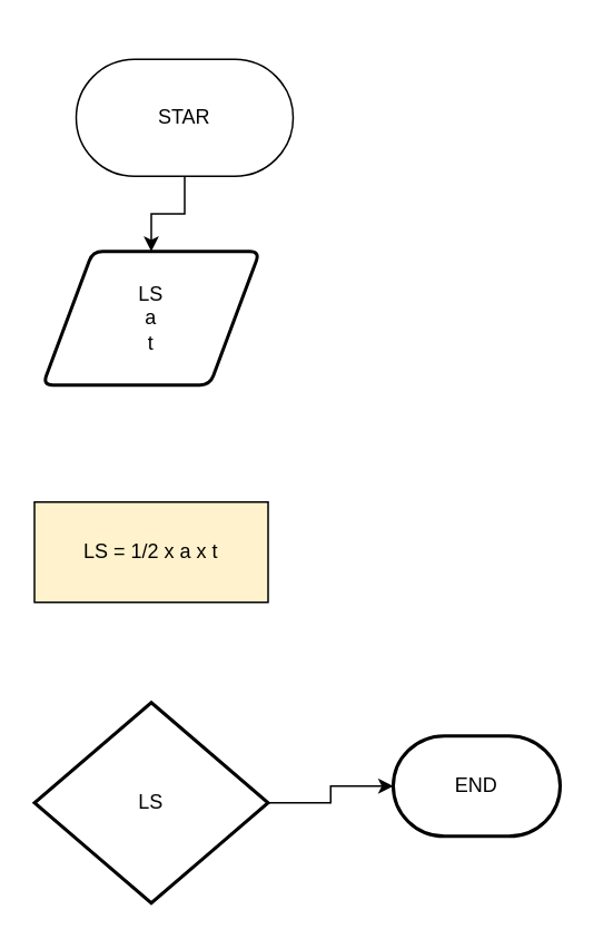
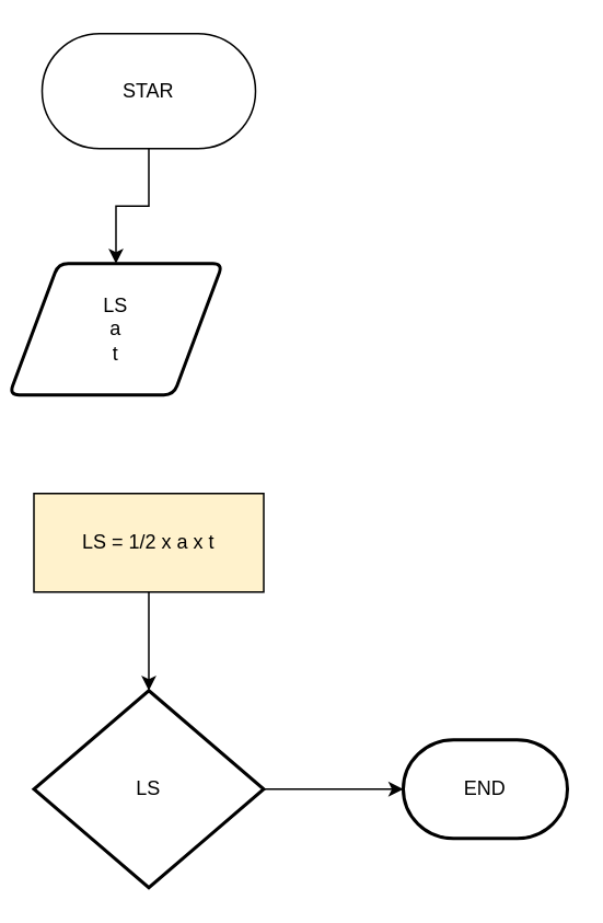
- <mxCell id="3" value="STAR" style="html=1;dashed=0;whiteSpace=wrap;shape=mxgraph.dfd.start" vertex="1" parent="1"><mxGeometry x="45" y="35" width="130" height="70" as="geometry" /></mxCell>
+ <mxCell id="3" value="STAR" style="html=1;dashed=0;whiteSpace=wrap;shape=mxgraph.dfd.start" vertex="1" parent="1"><mxGeometry x="25" y="20" width="130" height="70" as="geometry" /></mxCell>
- <mxCell id="4" value="&lt;div&gt;LS&lt;/div&gt;&lt;div&gt;a&lt;/div&gt;&lt;div&gt;t&lt;br&gt;&lt;/div&gt;" style="shape=parallelogram;html=1;strokeWidth=2;perimeter=parallelogramPerimeter;whiteSpace=wrap;rounded=1;arcSize=12;size=0.23;" vertex="1" parent="1"><mxGeometry x="25" y="150" width="130" height="80" as="geometry" /></mxCell>
+ <mxCell id="4" value="&lt;div&gt;LS&lt;/div&gt;&lt;div&gt;a&lt;/div&gt;&lt;div&gt;t&lt;br&gt;&lt;/div&gt;" style="shape=parallelogram;html=1;strokeWidth=2;perimeter=parallelogramPerimeter;whiteSpace=wrap;rounded=1;arcSize=12;size=0.23;" vertex="1" parent="1"><mxGeometry x="5" y="160" width="130" height="80" as="geometry" /></mxCell>
+ <mxCell id="5" value="" style="edgeStyle=orthogonalEdgeStyle;rounded=0;orthogonalLoop=1;jettySize=auto;html=1;" edge="1" parent="1" source="6" target="8"><mxGeometry relative="1" as="geometry" /></mxCell>
- <mxCell id="9" value="END" style="strokeWidth=2;html=1;shape=mxgraph.flowchart.terminator;whiteSpace=wrap;" vertex="1" parent="1"><mxGeometry x="235" y="440" width="100" height="60" as="geometry" /></mxCell>
+ <mxCell id="9" value="END" style="strokeWidth=2;html=1;shape=mxgraph.flowchart.terminator;whiteSpace=wrap;" vertex="1" parent="1"><mxGeometry x="245" y="450" width="100" height="60" as="geometry" /></mxCell>
